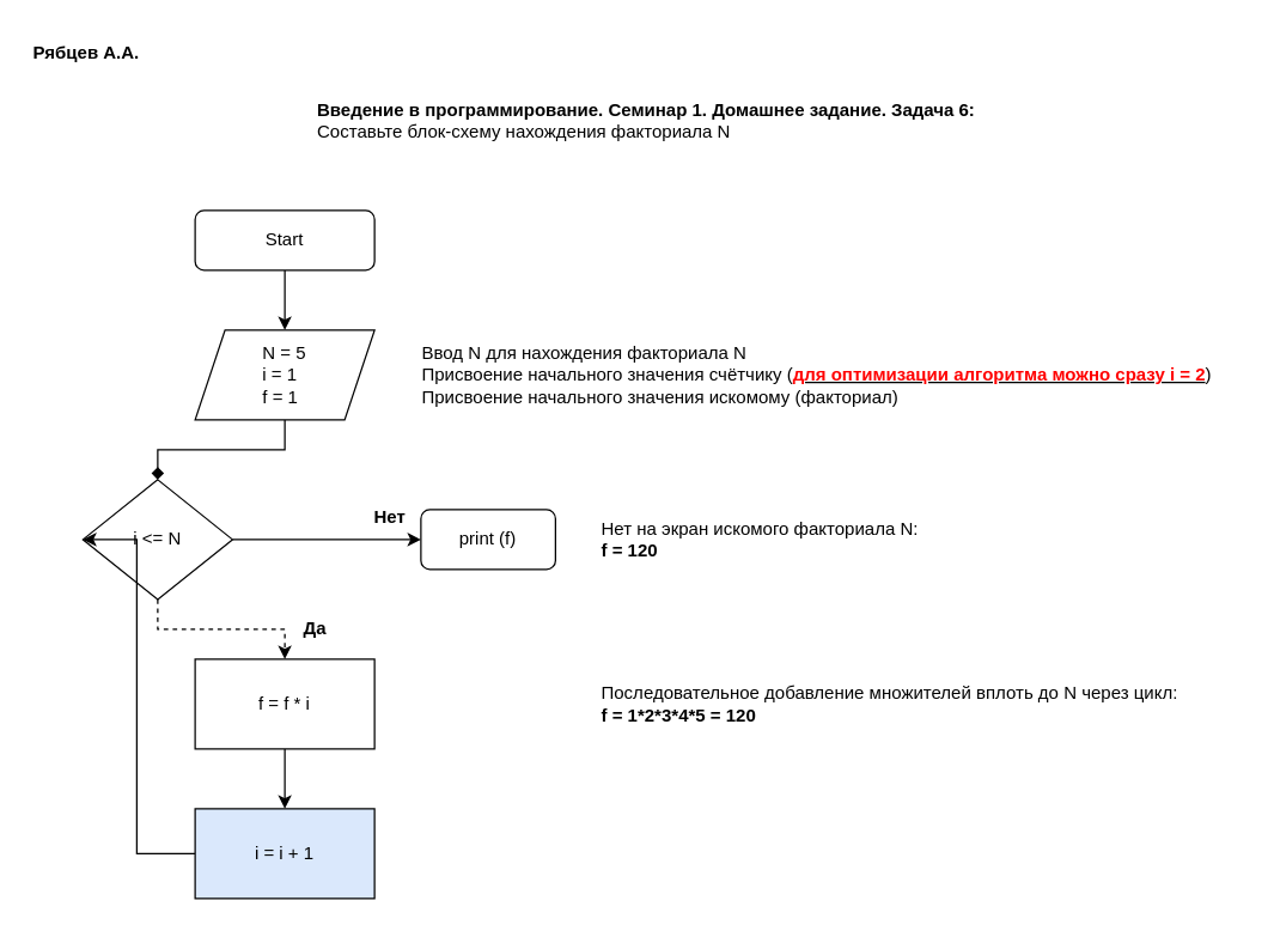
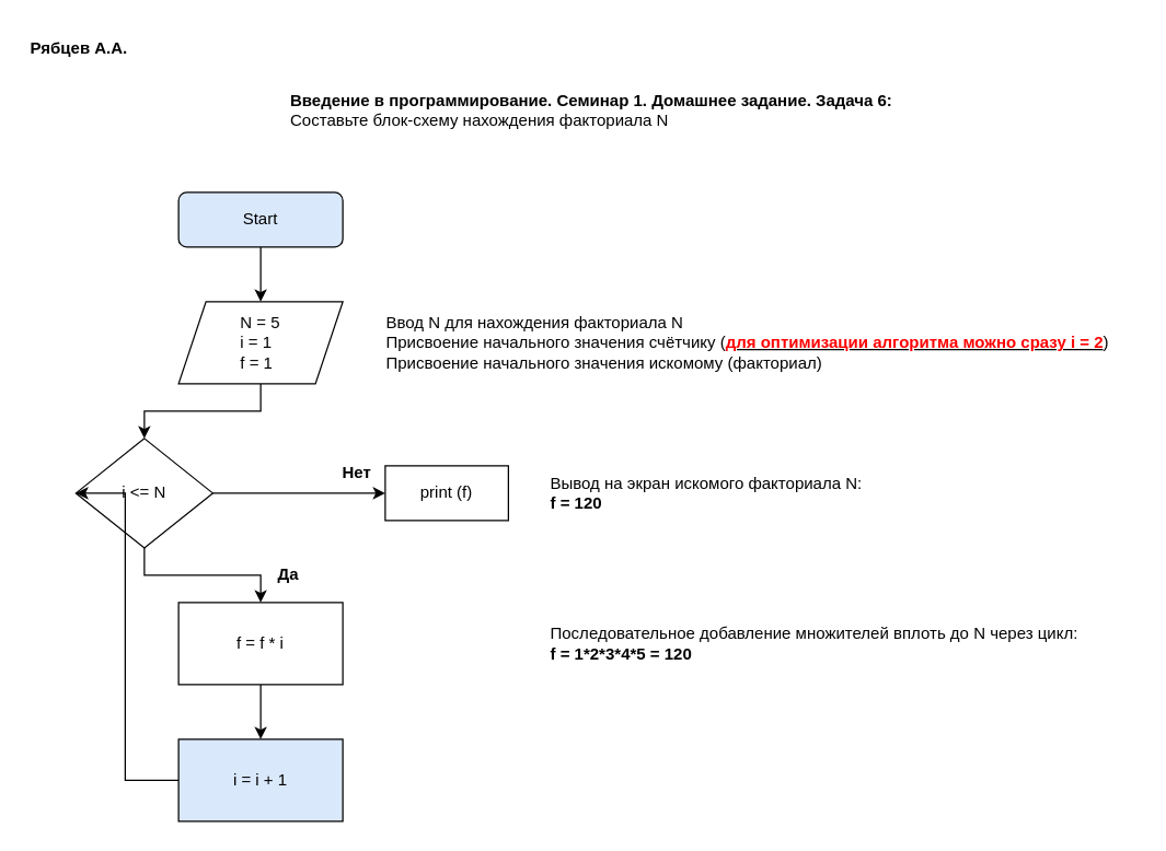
- <mxCell id="3" value="Start" style="rounded=1;whiteSpace=wrap;html=1;fontSize=12;glass=0;strokeWidth=1;shadow=0;" parent="1" vertex="1"><mxGeometry x="130" y="140" width="120" height="40" as="geometry" /></mxCell>
+ <mxCell id="3" value="Start" style="rounded=1;whiteSpace=wrap;html=1;fontSize=12;glass=0;strokeWidth=1;shadow=0;fillColor=#dae8fc;" parent="1" vertex="1"><mxGeometry x="130" y="140" width="120" height="40" as="geometry" /></mxCell>
- <mxCell id="5" value="" style="edgeStyle=orthogonalEdgeStyle;rounded=0;orthogonalLoop=1;jettySize=auto;html=1;endArrow=diamond;" parent="1" source="6" target="13" edge="1"><mxGeometry relative="1" as="geometry" /></mxCell>
+ <mxCell id="5" value="" style="edgeStyle=orthogonalEdgeStyle;rounded=0;orthogonalLoop=1;jettySize=auto;html=1;" parent="1" source="6" target="13" edge="1"><mxGeometry relative="1" as="geometry" /></mxCell>
- <mxCell id="4" value="print (f)" style="rounded=1;whiteSpace=wrap;html=1;fontSize=12;glass=0;strokeWidth=1;shadow=0;" parent="1" vertex="1"><mxGeometry x="281" y="340" width="90" height="40" as="geometry" /></mxCell>
+ <mxCell id="4" value="print (f)" style="whiteSpace=wrap;html=1;fontSize=12;glass=0;strokeWidth=1;shadow=0;rounded=0;" parent="1" vertex="1"><mxGeometry x="281" y="340" width="90" height="40" as="geometry" /></mxCell>
- <mxCell id="7" value="Нет на экран искомого факториала N:&amp;nbsp;&lt;br&gt;&lt;b&gt;f = 120&lt;/b&gt;" style="text;html=1;align=left;verticalAlign=middle;resizable=0;points=[];autosize=1;strokeColor=none;fillColor=none;" parent="1" vertex="1"><mxGeometry x="400" y="340" width="250" height="40" as="geometry" /></mxCell>
+ <mxCell id="7" value="Вывод на экран искомого факториала N:&amp;nbsp;&lt;br&gt;&lt;b&gt;f = 120&lt;/b&gt;" style="text;html=1;align=left;verticalAlign=middle;resizable=0;points=[];autosize=1;strokeColor=none;fillColor=none;" parent="1" vertex="1"><mxGeometry x="400" y="340" width="250" height="40" as="geometry" /></mxCell>
- <mxCell id="11" value="" style="edgeStyle=orthogonalEdgeStyle;rounded=0;orthogonalLoop=1;jettySize=auto;html=1;dashed=1;" parent="1" source="13" target="15" edge="1"><mxGeometry relative="1" as="geometry" /></mxCell>
+ <mxCell id="11" value="" style="edgeStyle=orthogonalEdgeStyle;rounded=0;orthogonalLoop=1;jettySize=auto;html=1;" parent="1" source="13" target="15" edge="1"><mxGeometry relative="1" as="geometry" /></mxCell>
